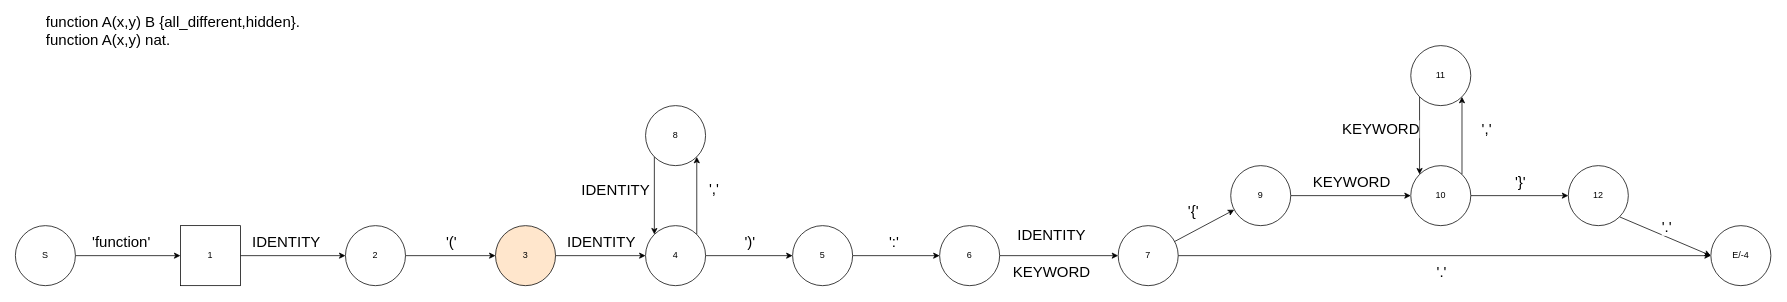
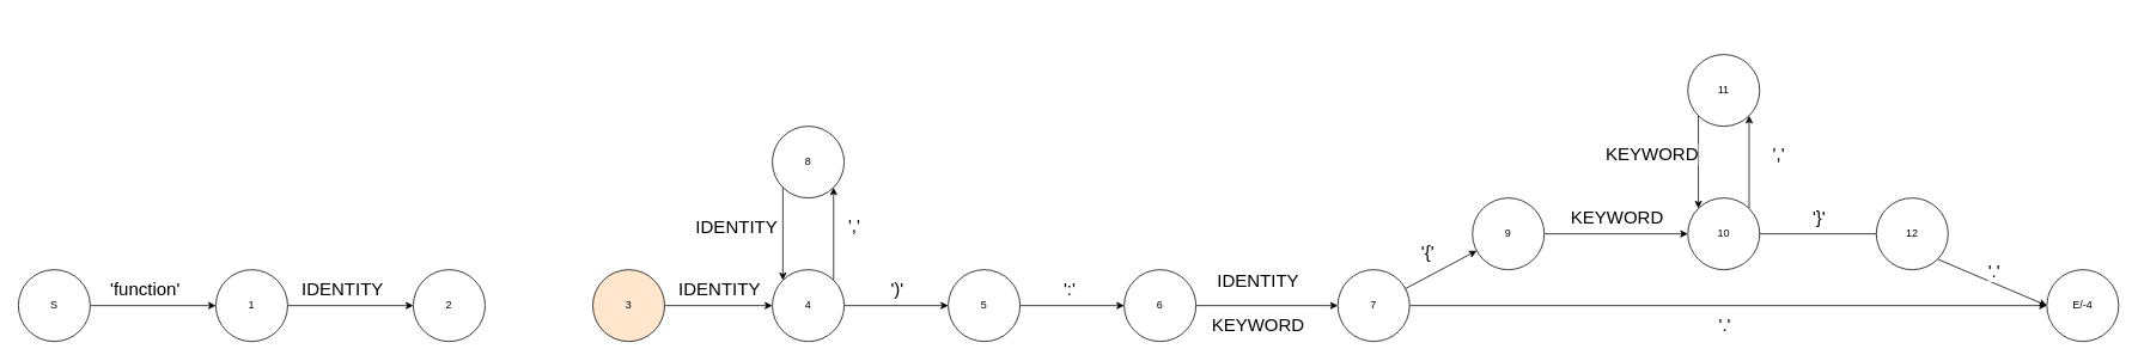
- <mxCell id="49" value="&lt;div style=&quot;text-align: left&quot;&gt;&lt;span&gt;function A(x,y) B {all_different,hidden}.&lt;/span&gt;&lt;/div&gt;&lt;div style=&quot;text-align: left&quot;&gt;&lt;span&gt;function A(x,y) nat.&lt;/span&gt;&lt;/div&gt;" style="text;html=1;strokeColor=none;fillColor=none;align=center;verticalAlign=middle;whiteSpace=wrap;rounded=0;fontSize=20;direction=south;" vertex="1" parent="1"><mxGeometry x="48" y="20" width="365" height="40" as="geometry" /></mxCell>
- <mxCell id="40" value="" style="edgeStyle=none;rounded=0;orthogonalLoop=1;jettySize=auto;html=1;fontSize=20;" edge="1" parent="1" source="42" target="45"><mxGeometry relative="1" as="geometry" /></mxCell>
+ <mxCell id="40" value="" style="edgeStyle=none;rounded=0;orthogonalLoop=1;jettySize=auto;html=1;fontSize=20;endArrow=none;" edge="1" parent="1" source="42" target="45"><mxGeometry relative="1" as="geometry" /></mxCell>
- <mxCell id="7" value="1" style="whiteSpace=wrap;html=1;aspect=fixed;rounded=0;" vertex="1" parent="1"><mxGeometry x="240" y="300" width="80" height="80" as="geometry" /></mxCell>
+ <mxCell id="7" value="1" style="ellipse;whiteSpace=wrap;html=1;aspect=fixed;" vertex="1" parent="1"><mxGeometry x="240" y="300" width="80" height="80" as="geometry" /></mxCell>
- <mxCell id="8" value="" style="edgeStyle=orthogonalEdgeStyle;rounded=0;orthogonalLoop=1;jettySize=auto;html=1;fontSize=20;" edge="1" parent="1" source="10" target="13"><mxGeometry relative="1" as="geometry" /></mxCell>
- <mxCell id="9" value="'('" style="text;html=1;resizable=0;points=[];align=center;verticalAlign=middle;labelBackgroundColor=#ffffff;fontSize=20;" vertex="1" connectable="0" parent="8"><mxGeometry x="-0.217" y="-5" relative="1" as="geometry"><mxPoint x="13" y="-25" as="offset" /></mxGeometry></mxCell>
